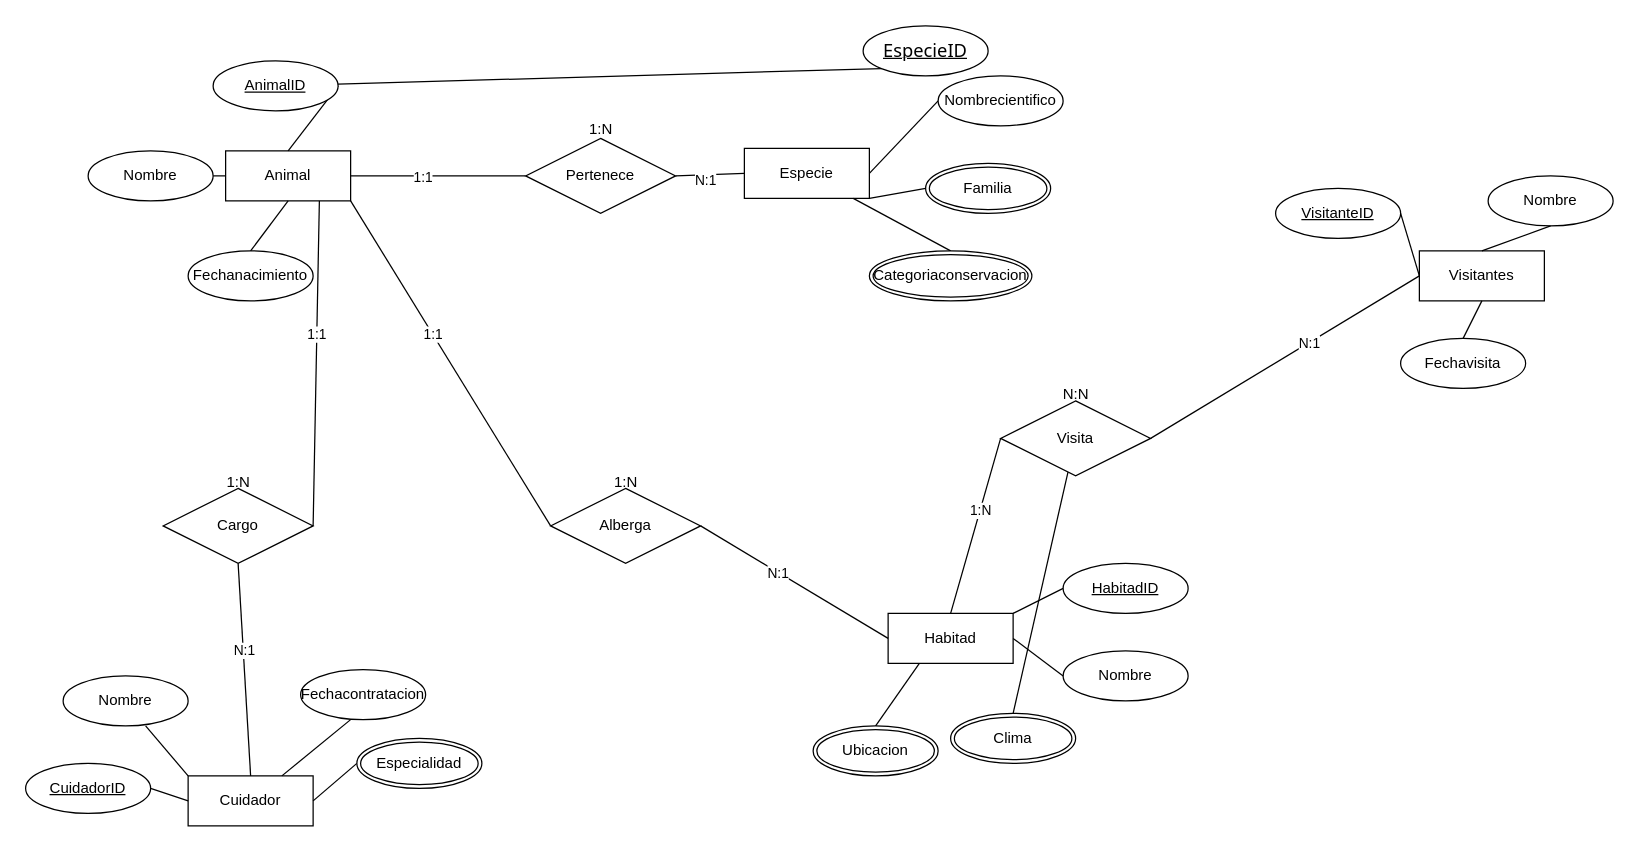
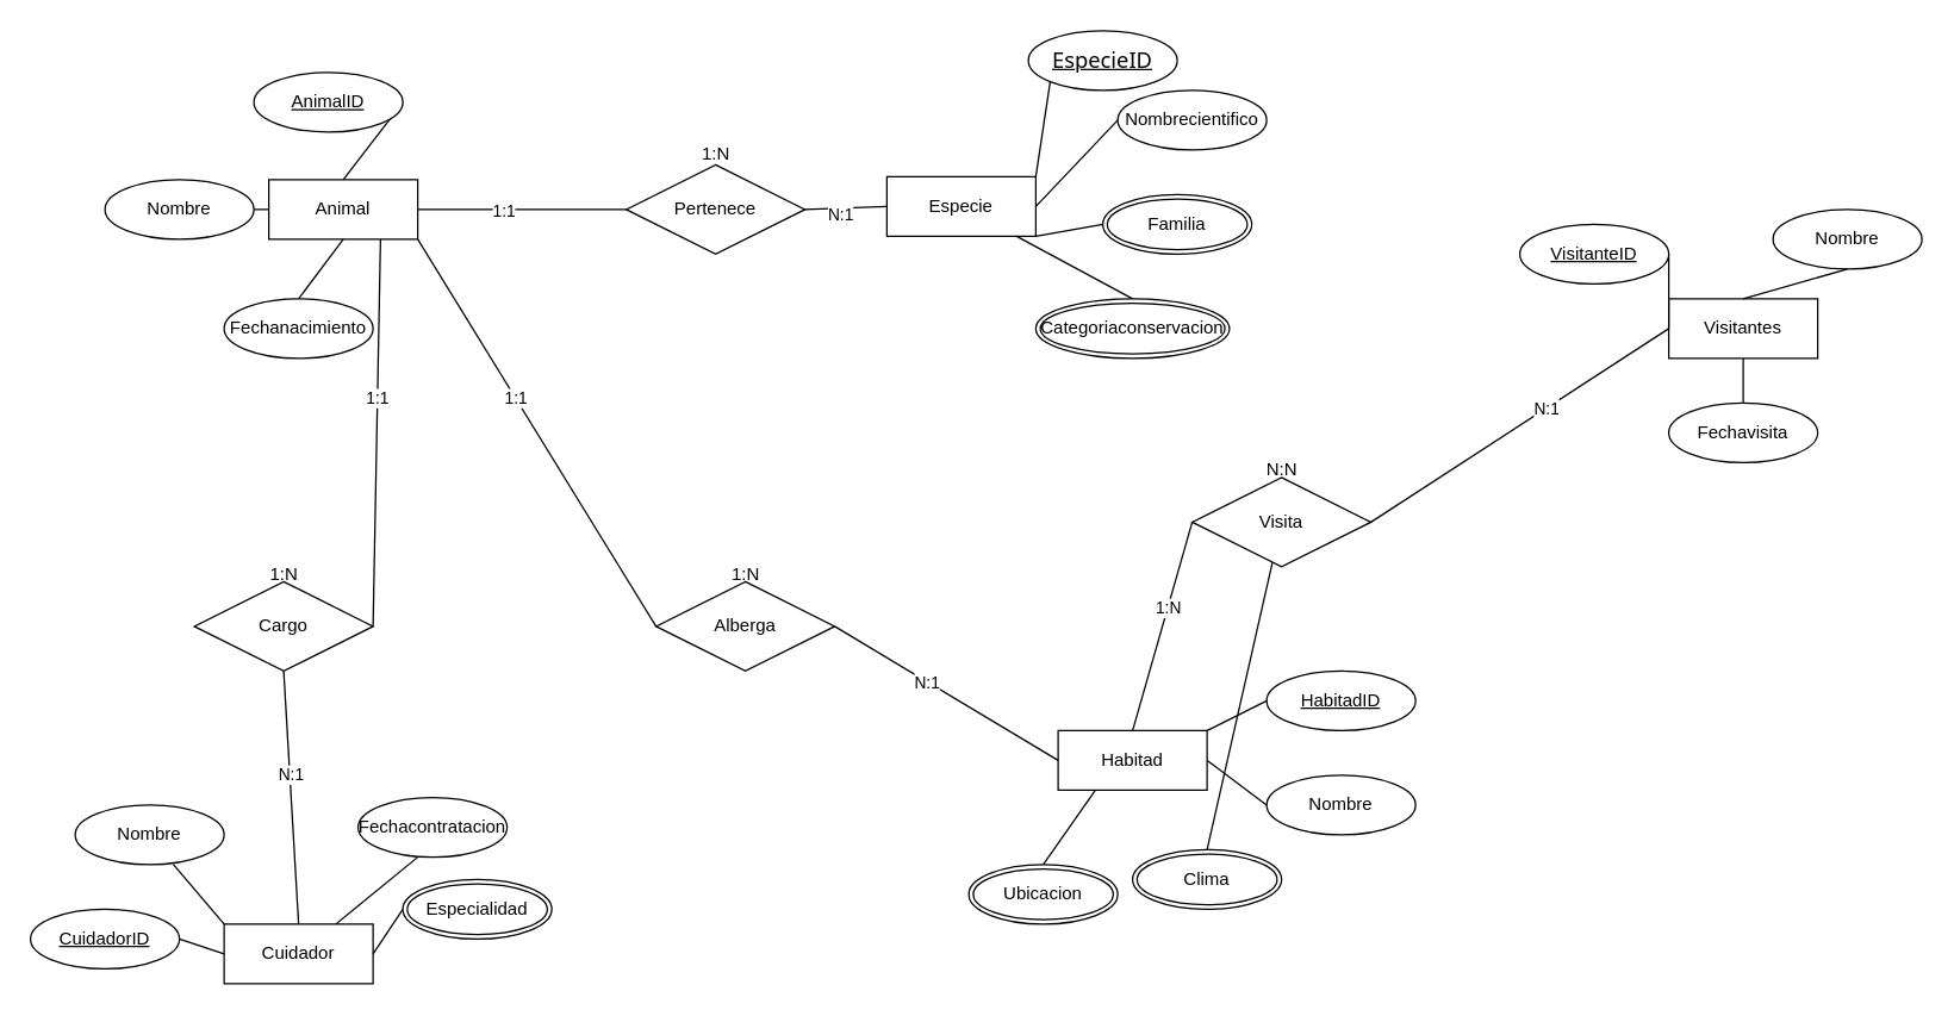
- <mxCell id="12" value="" style="endArrow=none;html=1;rounded=0;exitX=0;exitY=1;exitDx=0;exitDy=0;" edge="1" parent="1" source="11" target="10"><mxGeometry relative="1" as="geometry"><mxPoint x="220" y="33" as="sourcePoint" /><mxPoint x="320" y="103" as="targetPoint" /></mxGeometry></mxCell>
+ <mxCell id="12" value="" style="endArrow=none;html=1;rounded=0;exitX=0;exitY=1;exitDx=0;exitDy=0;entryX=1;entryY=0;entryDx=0;entryDy=0;" edge="1" parent="1" source="11" target="4"><mxGeometry relative="1" as="geometry"><mxPoint x="220" y="33" as="sourcePoint" /><mxPoint x="320" y="103" as="targetPoint" /></mxGeometry></mxCell>
- <mxCell id="2" value="&lt;font style=&quot;vertical-align: inherit;&quot;&gt;&lt;font style=&quot;vertical-align: inherit;&quot;&gt;Visitantes&lt;/font&gt;&lt;/font&gt;" style="whiteSpace=wrap;html=1;align=center;" vertex="1" parent="1"><mxGeometry x="1135" y="200" width="100" height="40" as="geometry" /></mxCell>
+ <mxCell id="2" value="&lt;font style=&quot;vertical-align: inherit;&quot;&gt;&lt;font style=&quot;vertical-align: inherit;&quot;&gt;Visitantes&lt;/font&gt;&lt;/font&gt;" style="whiteSpace=wrap;html=1;align=center;" vertex="1" parent="1"><mxGeometry x="1120" y="200" width="100" height="40" as="geometry" /></mxCell>
- <mxCell id="58" value="Especialidad" style="ellipse;shape=doubleEllipse;margin=3;whiteSpace=wrap;html=1;align=center;" vertex="1" parent="1"><mxGeometry x="285" y="590" width="100" height="40" as="geometry" /></mxCell>
+ <mxCell id="58" value="Especialidad" style="ellipse;shape=doubleEllipse;margin=3;whiteSpace=wrap;html=1;align=center;" vertex="1" parent="1"><mxGeometry x="270" y="590" width="100" height="40" as="geometry" /></mxCell>
